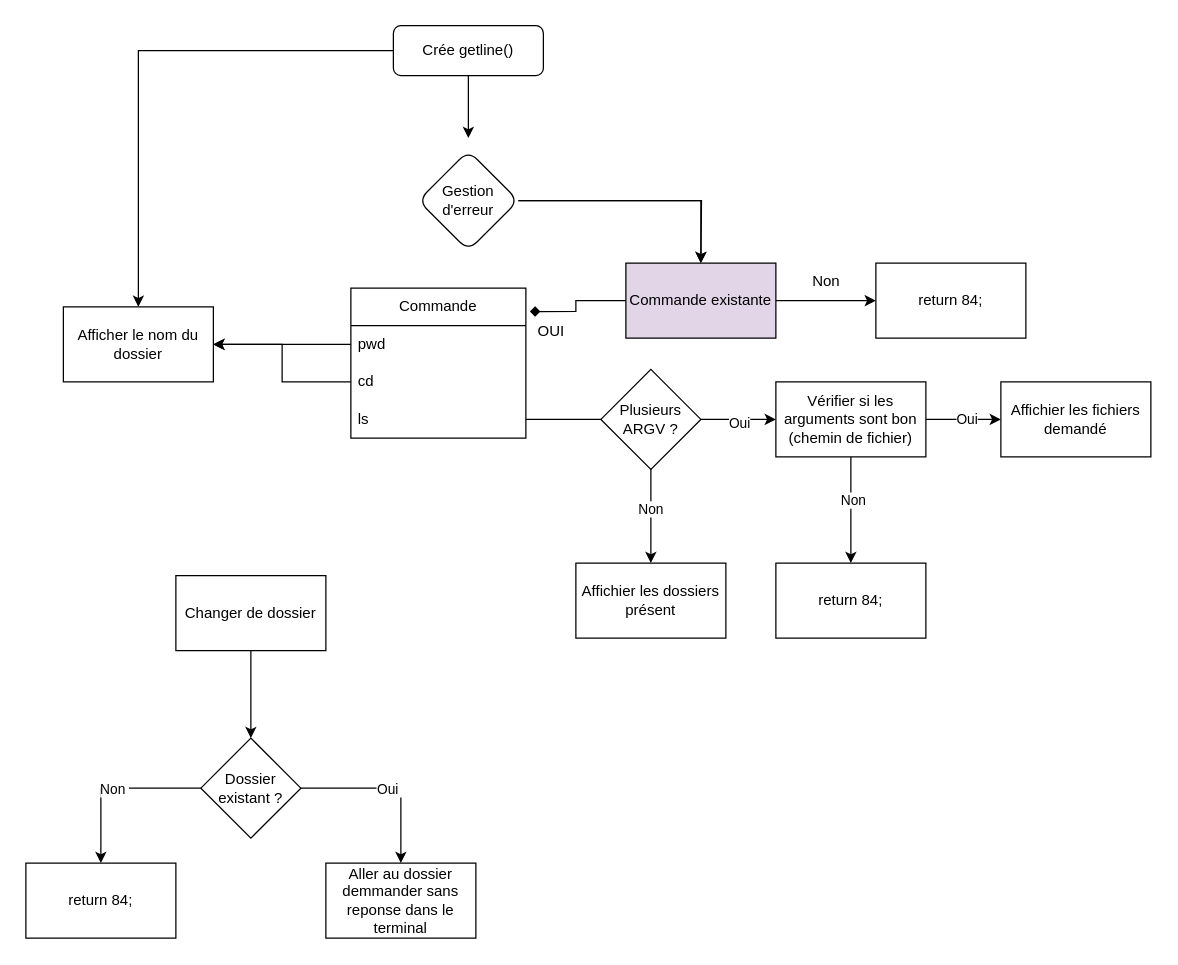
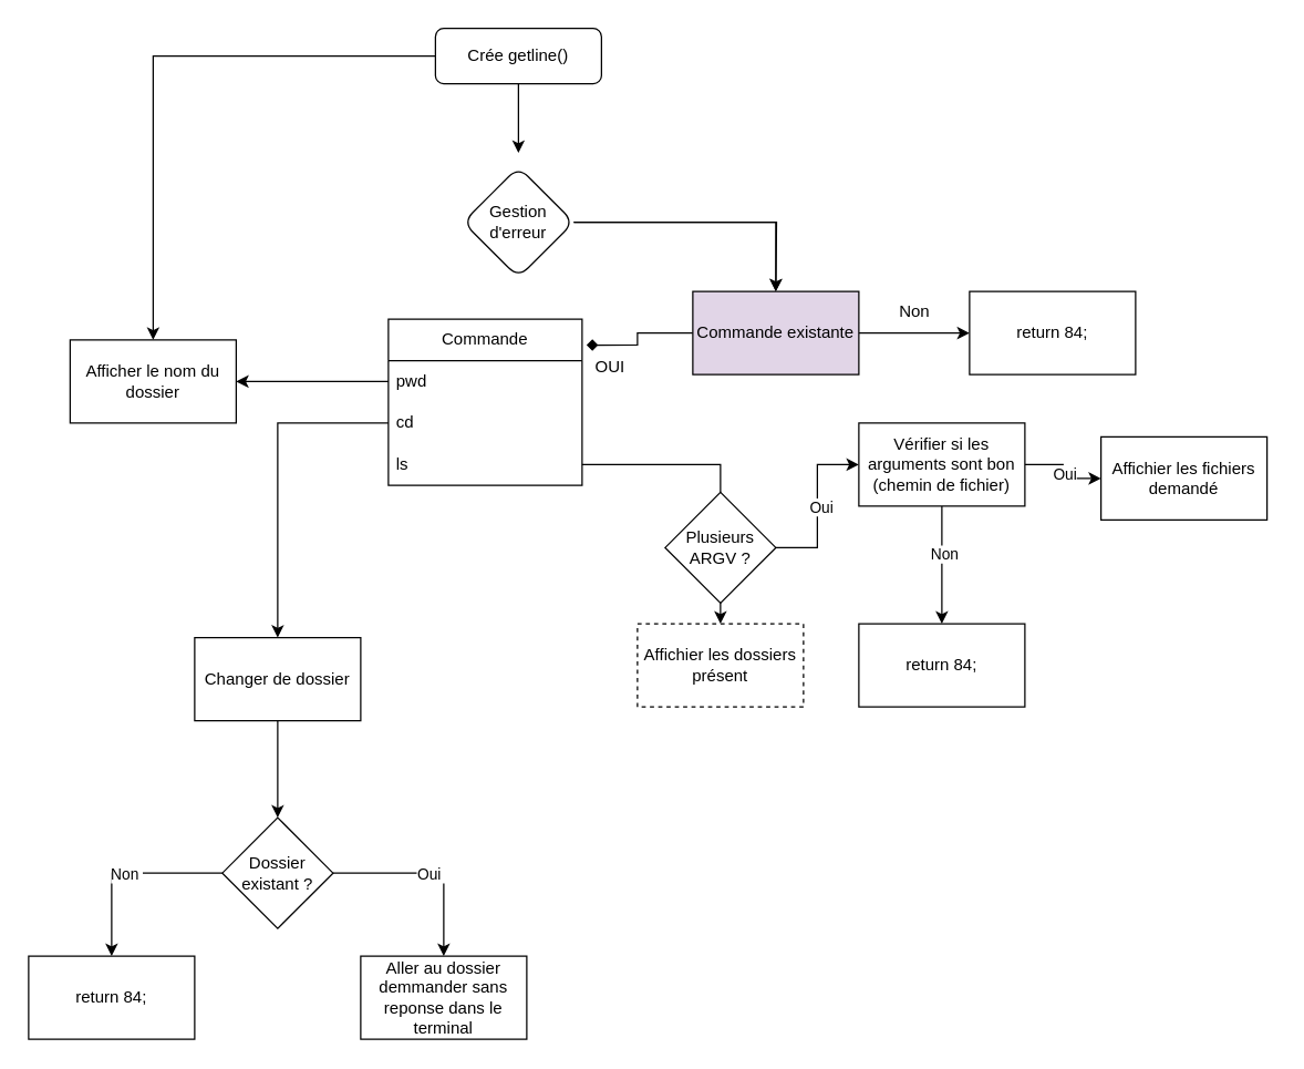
- <mxCell id="21" style="edgeStyle=orthogonalEdgeStyle;rounded=0;orthogonalLoop=1;jettySize=auto;html=1;" edge="1" parent="1" source="16" target="18"><mxGeometry relative="1" as="geometry" /></mxCell>
+ <mxCell id="21" style="edgeStyle=orthogonalEdgeStyle;rounded=0;orthogonalLoop=1;jettySize=auto;html=1;" edge="1" parent="1" source="16" target="20"><mxGeometry relative="1" as="geometry" /></mxCell>
- <mxCell id="35" value="Plusieurs ARGV ?" style="rhombus;whiteSpace=wrap;html=1;" vertex="1" parent="1"><mxGeometry x="480" y="295" width="80" height="80" as="geometry" /></mxCell>
+ <mxCell id="35" value="Plusieurs ARGV ?" style="rhombus;whiteSpace=wrap;html=1;" vertex="1" parent="1"><mxGeometry x="480" y="355" width="80" height="80" as="geometry" /></mxCell>
- <mxCell id="41" value="Affichier les fichiers demandé" style="whiteSpace=wrap;html=1;" vertex="1" parent="1"><mxGeometry x="800" y="305" width="120" height="60" as="geometry" /></mxCell>
+ <mxCell id="41" value="Affichier les fichiers demandé" style="whiteSpace=wrap;html=1;" vertex="1" parent="1"><mxGeometry x="795" y="315" width="120" height="60" as="geometry" /></mxCell>
- <mxCell id="23" value="Affichier les dossiers présent" style="rounded=0;whiteSpace=wrap;html=1;" vertex="1" parent="1"><mxGeometry x="460" y="450" width="120" height="60" as="geometry" /></mxCell>
+ <mxCell id="23" value="Affichier les dossiers présent" style="rounded=0;whiteSpace=wrap;html=1;dashed=1;" vertex="1" parent="1"><mxGeometry x="460" y="450" width="120" height="60" as="geometry" /></mxCell>
